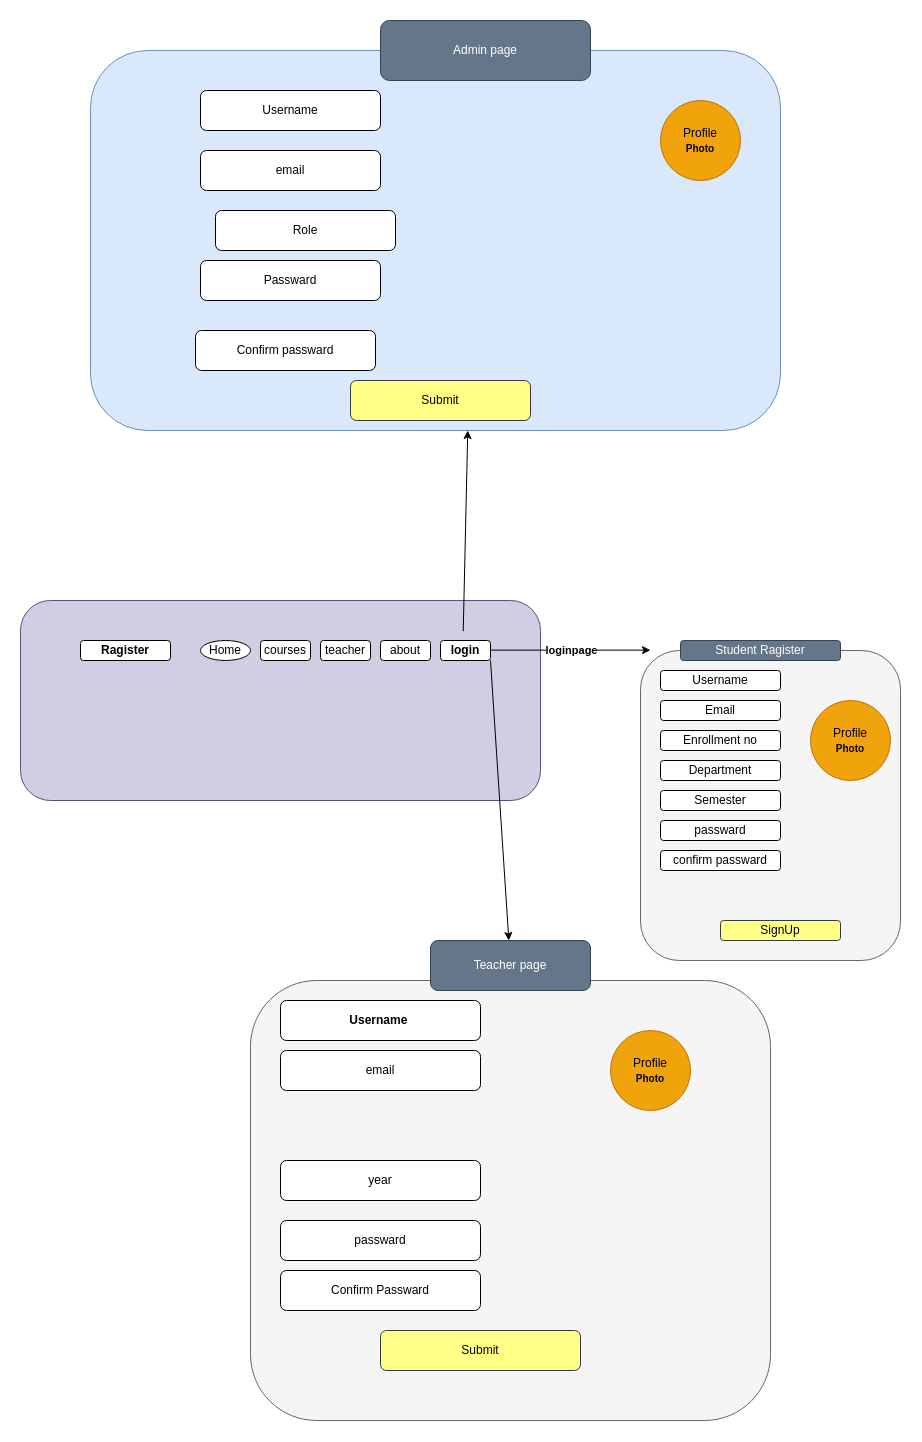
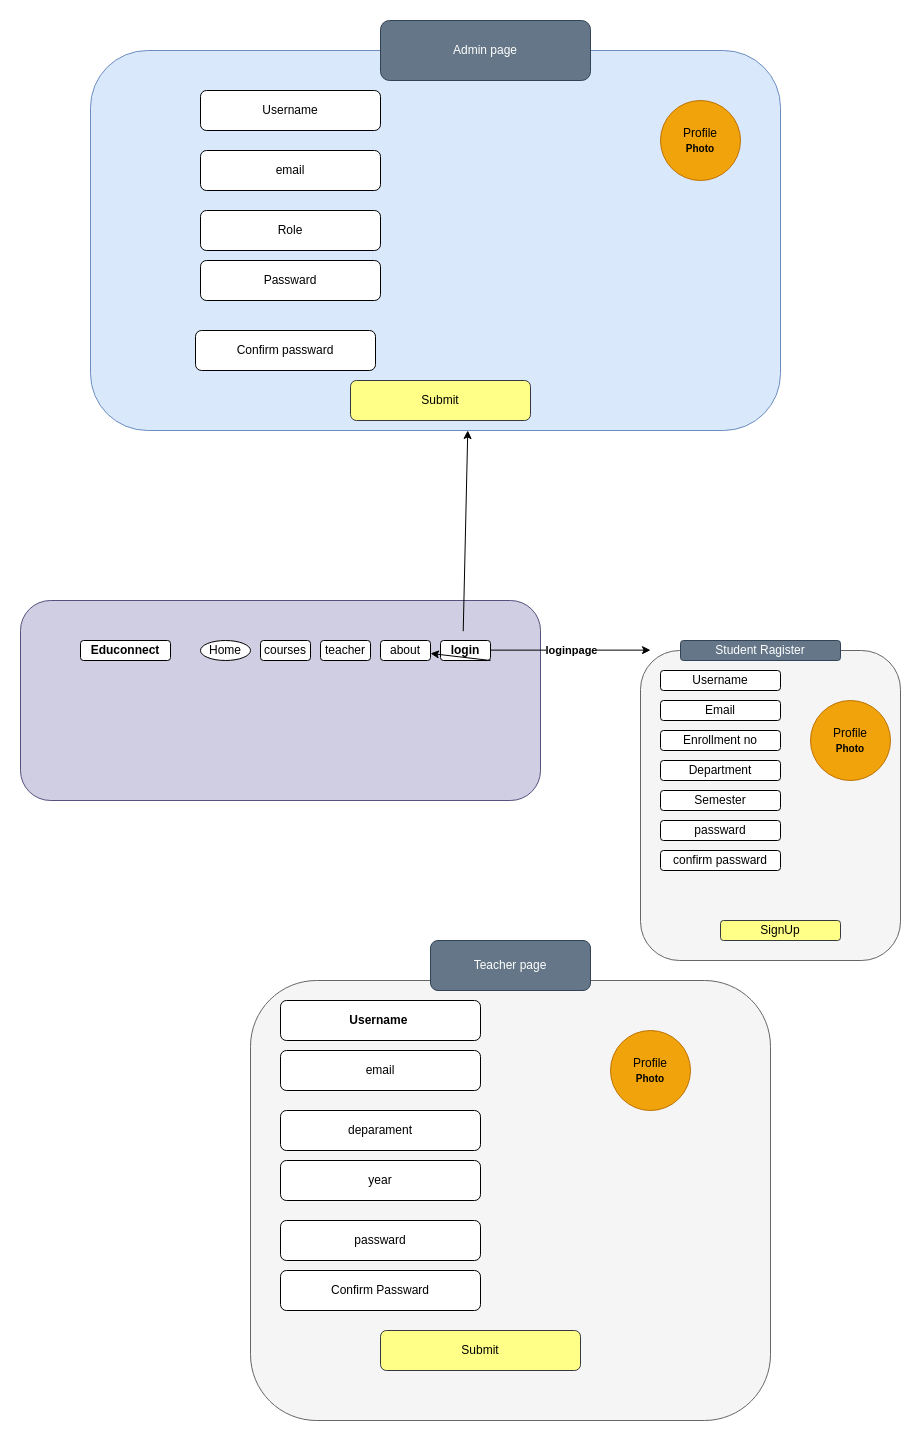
- <mxCell id="40" value="Role" style="rounded=1;whiteSpace=wrap;html=1;" vertex="1" parent="1"><mxGeometry x="215" y="210" width="180" height="40" as="geometry" /></mxCell>
+ <mxCell id="40" value="Role" style="rounded=1;whiteSpace=wrap;html=1;" vertex="1" parent="1"><mxGeometry x="200" y="210" width="180" height="40" as="geometry" /></mxCell>
- <mxCell id="9" value="Ragister" style="rounded=1;whiteSpace=wrap;html=1;fontStyle=1;" parent="1" vertex="1"><mxGeometry x="80" y="640" width="90" height="20" as="geometry" /></mxCell>
+ <mxCell id="9" value="Educonnect" style="rounded=1;whiteSpace=wrap;html=1;fontStyle=1;" parent="1" vertex="1"><mxGeometry x="80" y="640" width="90" height="20" as="geometry" /></mxCell>
- <mxCell id="45" value="" style="edgeStyle=none;html=1;exitX=1;exitY=1;exitDx=0;exitDy=0;" edge="1" parent="1" source="8" target="46"><mxGeometry relative="1" as="geometry"><mxPoint x="490" y="660" as="sourcePoint" /><mxPoint x="496" y="1000" as="targetPoint" /></mxGeometry></mxCell>
+ <mxCell id="45" value="" style="edgeStyle=none;html=1;exitX=1;exitY=1;exitDx=0;exitDy=0;" edge="1" parent="1" source="8" target="6"><mxGeometry relative="1" as="geometry"><mxPoint x="490" y="660" as="sourcePoint" /><mxPoint x="496" y="1000" as="targetPoint" /></mxGeometry></mxCell>
+ <mxCell id="28" value="deparament" style="rounded=1;whiteSpace=wrap;html=1;" vertex="1" parent="1"><mxGeometry x="280" y="1110" width="200" height="40" as="geometry" /></mxCell>
